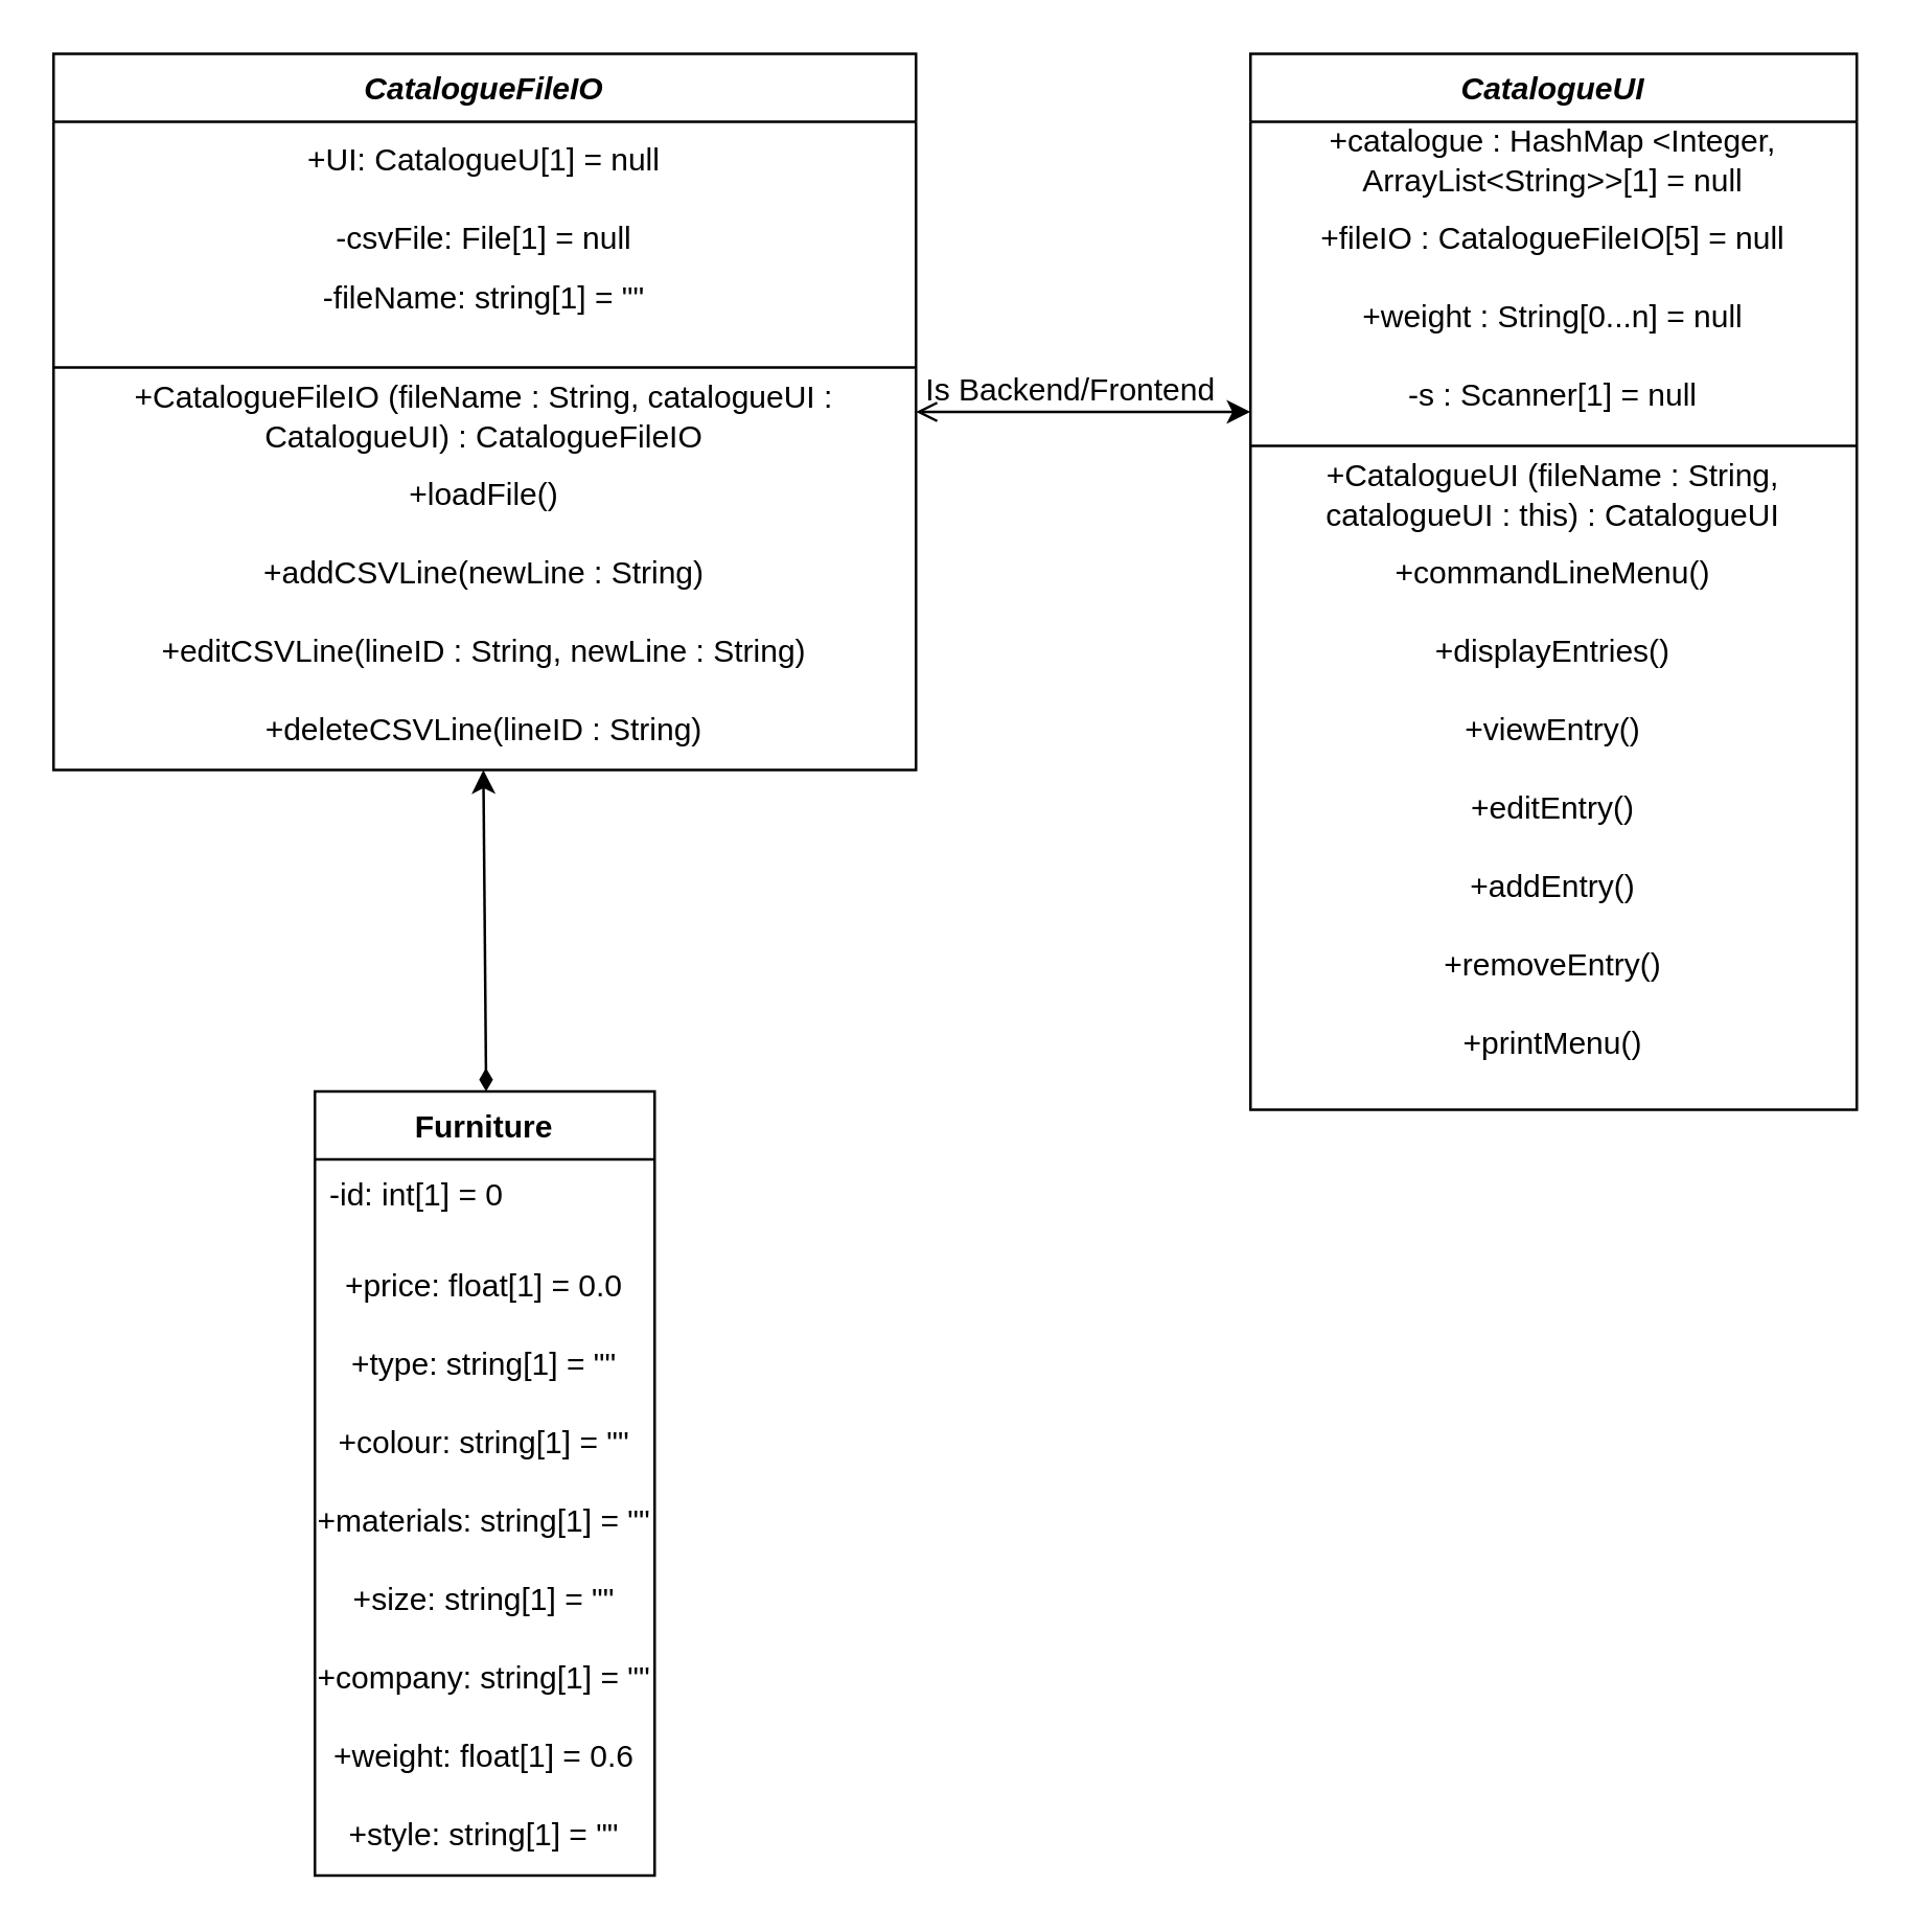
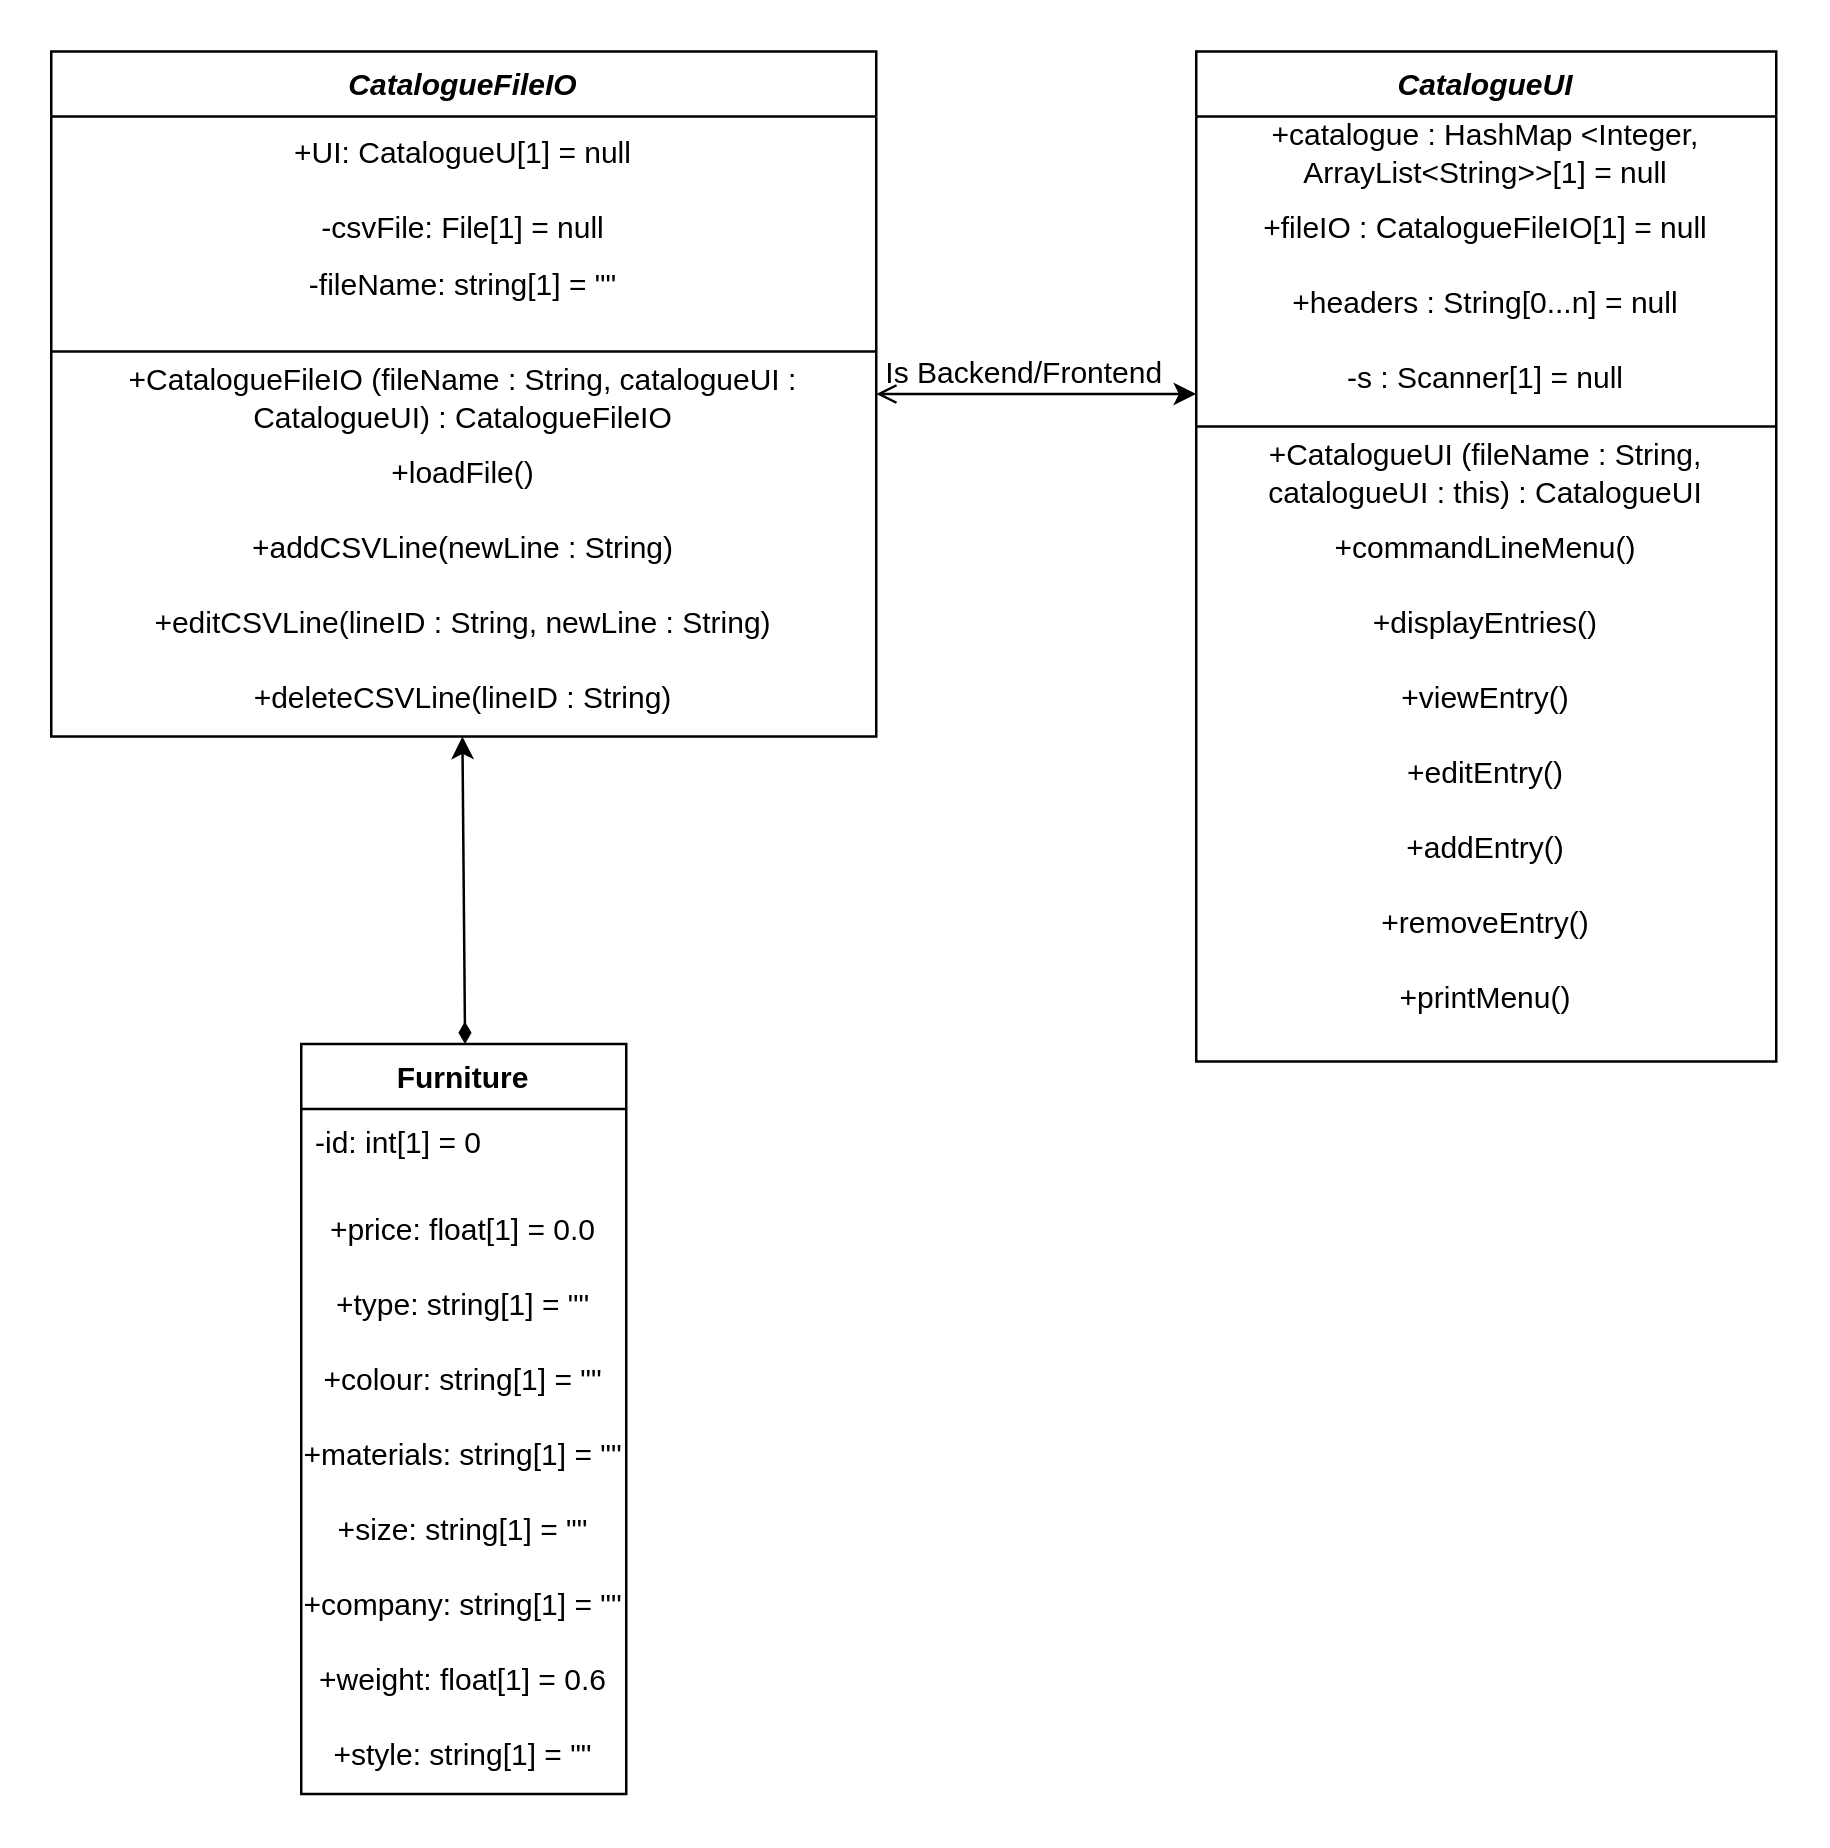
- <mxCell id="24" value="+fileIO : CatalogueFileIO[5] = null" style="text;html=1;align=center;verticalAlign=middle;whiteSpace=wrap;rounded=0;" vertex="1" parent="22"><mxGeometry y="56" width="232" height="30" as="geometry" /></mxCell>
+ <mxCell id="24" value="+fileIO : CatalogueFileIO[1] = null" style="text;html=1;align=center;verticalAlign=middle;whiteSpace=wrap;rounded=0;" vertex="1" parent="22"><mxGeometry y="56" width="232" height="30" as="geometry" /></mxCell>
- <mxCell id="25" value="+weight : String[0...n] = null" style="text;html=1;align=center;verticalAlign=middle;whiteSpace=wrap;rounded=0;" vertex="1" parent="22"><mxGeometry y="86" width="232" height="30" as="geometry" /></mxCell>
+ <mxCell id="25" value="+headers : String[0...n] = null" style="text;html=1;align=center;verticalAlign=middle;whiteSpace=wrap;rounded=0;" vertex="1" parent="22"><mxGeometry y="86" width="232" height="30" as="geometry" /></mxCell>
